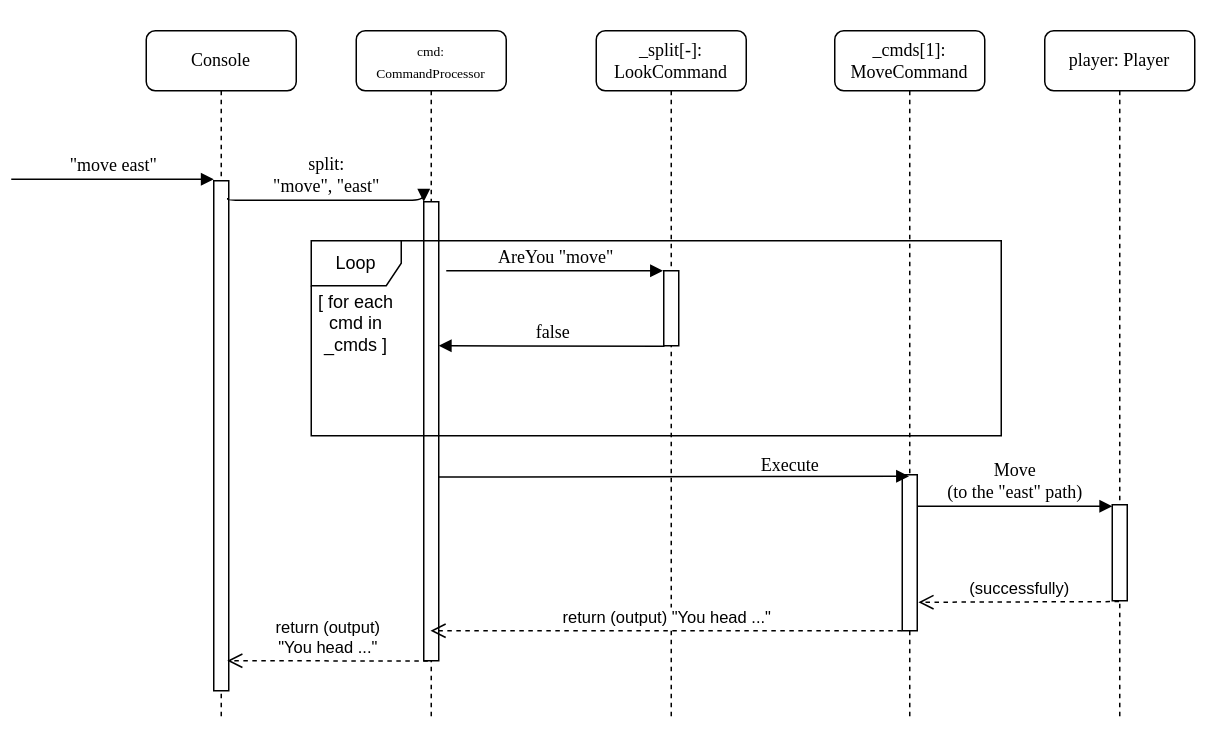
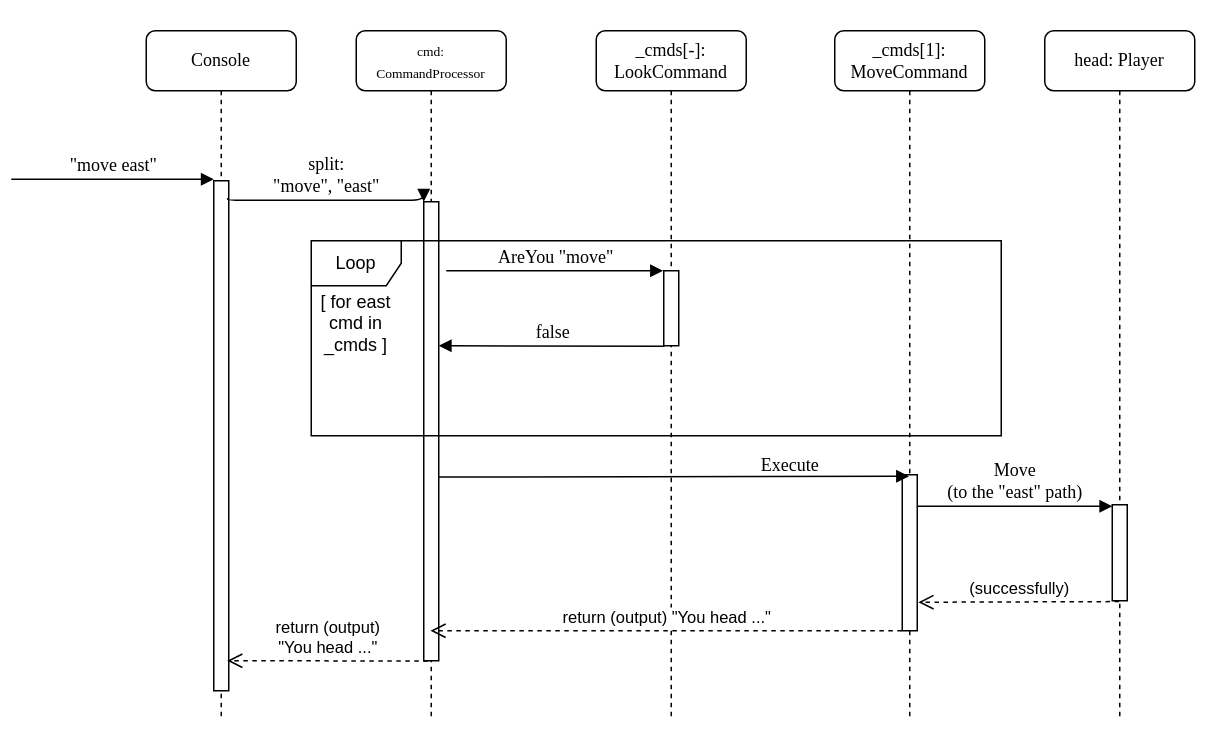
- <mxCell id="16" value="_split[-]: LookCommand" style="shape=umlLifeline;perimeter=lifelinePerimeter;whiteSpace=wrap;html=1;container=1;collapsible=0;recursiveResize=0;outlineConnect=0;rounded=1;shadow=0;comic=0;labelBackgroundColor=none;strokeWidth=1;fontFamily=Verdana;fontSize=12;align=center;" vertex="1" parent="1"><mxGeometry x="320" y="20" width="100" height="460" as="geometry" /></mxCell>
+ <mxCell id="16" value="_cmds[-]: LookCommand" style="shape=umlLifeline;perimeter=lifelinePerimeter;whiteSpace=wrap;html=1;container=1;collapsible=0;recursiveResize=0;outlineConnect=0;rounded=1;shadow=0;comic=0;labelBackgroundColor=none;strokeWidth=1;fontFamily=Verdana;fontSize=12;align=center;" vertex="1" parent="1"><mxGeometry x="320" y="20" width="100" height="460" as="geometry" /></mxCell>
- <mxCell id="6" value="player: Player" style="shape=umlLifeline;perimeter=lifelinePerimeter;whiteSpace=wrap;html=1;container=1;collapsible=0;recursiveResize=0;outlineConnect=0;rounded=1;shadow=0;comic=0;labelBackgroundColor=none;strokeWidth=1;fontFamily=Verdana;fontSize=12;align=center;" parent="1" vertex="1"><mxGeometry x="619" y="20" width="100" height="460" as="geometry" /></mxCell>
+ <mxCell id="6" value="head: Player" style="shape=umlLifeline;perimeter=lifelinePerimeter;whiteSpace=wrap;html=1;container=1;collapsible=0;recursiveResize=0;outlineConnect=0;rounded=1;shadow=0;comic=0;labelBackgroundColor=none;strokeWidth=1;fontFamily=Verdana;fontSize=12;align=center;" parent="1" vertex="1"><mxGeometry x="619" y="20" width="100" height="460" as="geometry" /></mxCell>
- <mxCell id="15" value="[ for each cmd in _cmds ]" style="text;html=1;strokeColor=none;fillColor=none;align=center;verticalAlign=middle;whiteSpace=wrap;rounded=0;" vertex="1" parent="1"><mxGeometry x="130" y="200" width="60" height="30" as="geometry" /></mxCell>
+ <mxCell id="15" value="[ for east cmd in _cmds ]" style="text;html=1;strokeColor=none;fillColor=none;align=center;verticalAlign=middle;whiteSpace=wrap;rounded=0;" vertex="1" parent="1"><mxGeometry x="130" y="200" width="60" height="30" as="geometry" /></mxCell>
